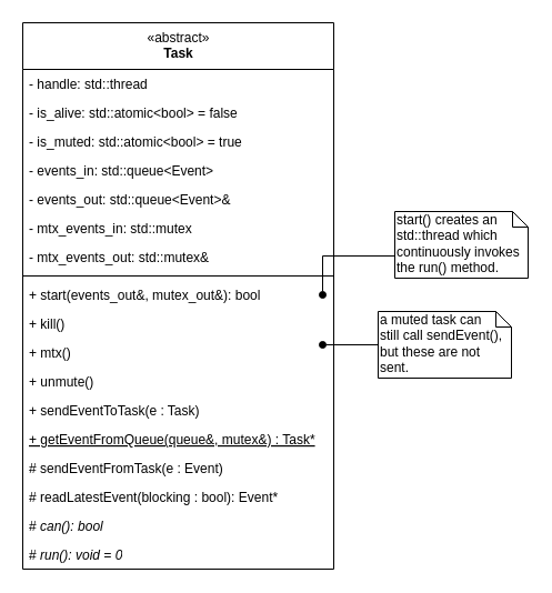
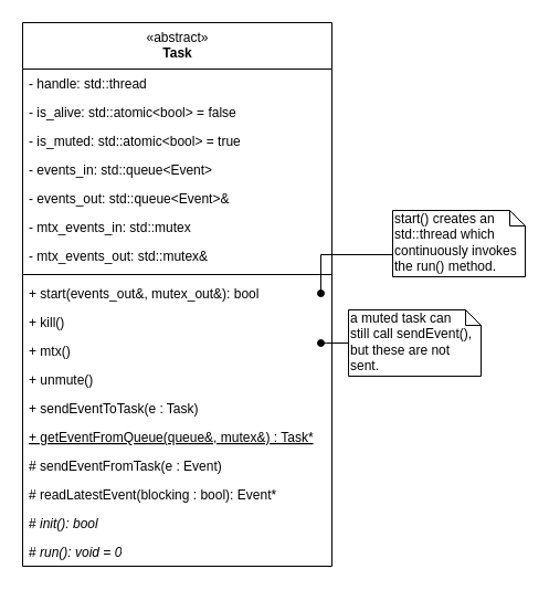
- <mxCell id="23" value="a muted task can&lt;br&gt;still call sendEvent(),&lt;br&gt;but these are not sent." style="shape=note;whiteSpace=wrap;html=1;size=14;verticalAlign=top;align=left;spacingTop=-6;" parent="1" vertex="1"><mxGeometry x="340" y="280" width="120" height="60" as="geometry" /></mxCell>
+ <mxCell id="23" value="a muted task can&lt;br&gt;still call sendEvent(),&lt;br&gt;but these are not sent." style="shape=note;whiteSpace=wrap;html=1;size=14;verticalAlign=top;align=left;spacingTop=-6;" parent="1" vertex="1"><mxGeometry x="315" y="280" width="120" height="60" as="geometry" /></mxCell>
- <mxCell id="20" value="&lt;span style=&quot;font-style: normal&quot;&gt;#&lt;/span&gt; can(): bool" style="text;strokeColor=none;fillColor=none;align=left;verticalAlign=top;spacingLeft=4;spacingRight=4;overflow=hidden;rotatable=0;points=[[0,0.5],[1,0.5]];portConstraint=eastwest;fontStyle=2;html=1;" parent="3" vertex="1"><mxGeometry y="440" width="280" height="26" as="geometry" /></mxCell>
+ <mxCell id="20" value="&lt;span style=&quot;font-style: normal&quot;&gt;#&lt;/span&gt; init(): bool" style="text;strokeColor=none;fillColor=none;align=left;verticalAlign=top;spacingLeft=4;spacingRight=4;overflow=hidden;rotatable=0;points=[[0,0.5],[1,0.5]];portConstraint=eastwest;fontStyle=2;html=1;" parent="3" vertex="1"><mxGeometry y="440" width="280" height="26" as="geometry" /></mxCell>
